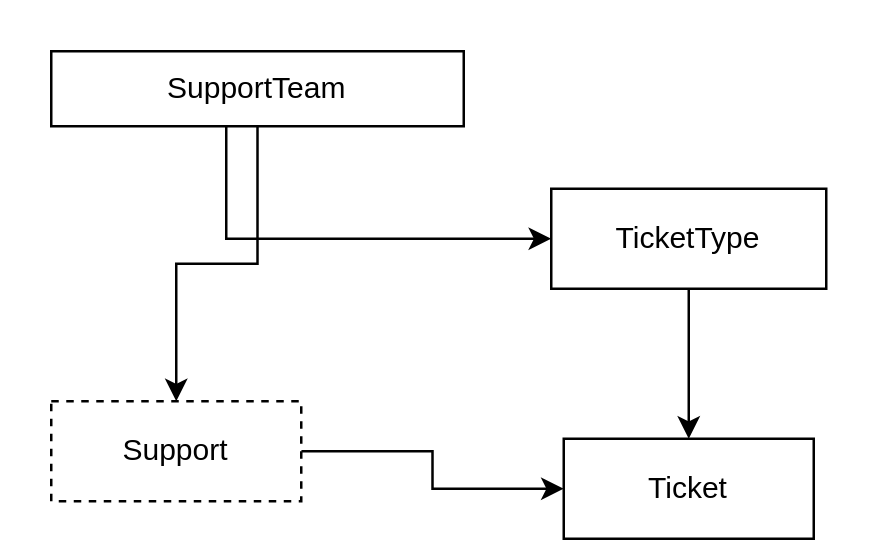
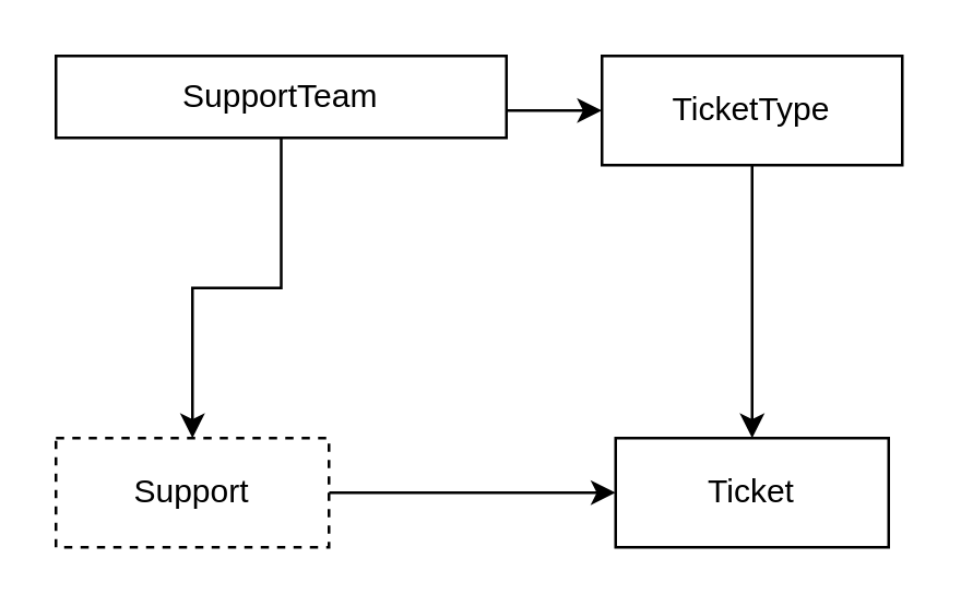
- <mxCell id="9" value="TicketType" style="whiteSpace=wrap;html=1;align=center;" vertex="1" parent="1"><mxGeometry x="220" y="75" width="110" height="40" as="geometry" /></mxCell>
+ <mxCell id="9" value="TicketType" style="whiteSpace=wrap;html=1;align=center;" vertex="1" parent="1"><mxGeometry x="220" y="20" width="110" height="40" as="geometry" /></mxCell>
- <mxCell id="7" value="Ticket" style="whiteSpace=wrap;html=1;align=center;" vertex="1" parent="1"><mxGeometry x="225" y="175" width="100" height="40" as="geometry" /></mxCell>
+ <mxCell id="7" value="Ticket" style="whiteSpace=wrap;html=1;align=center;" vertex="1" parent="1"><mxGeometry x="225" y="160" width="100" height="40" as="geometry" /></mxCell>
